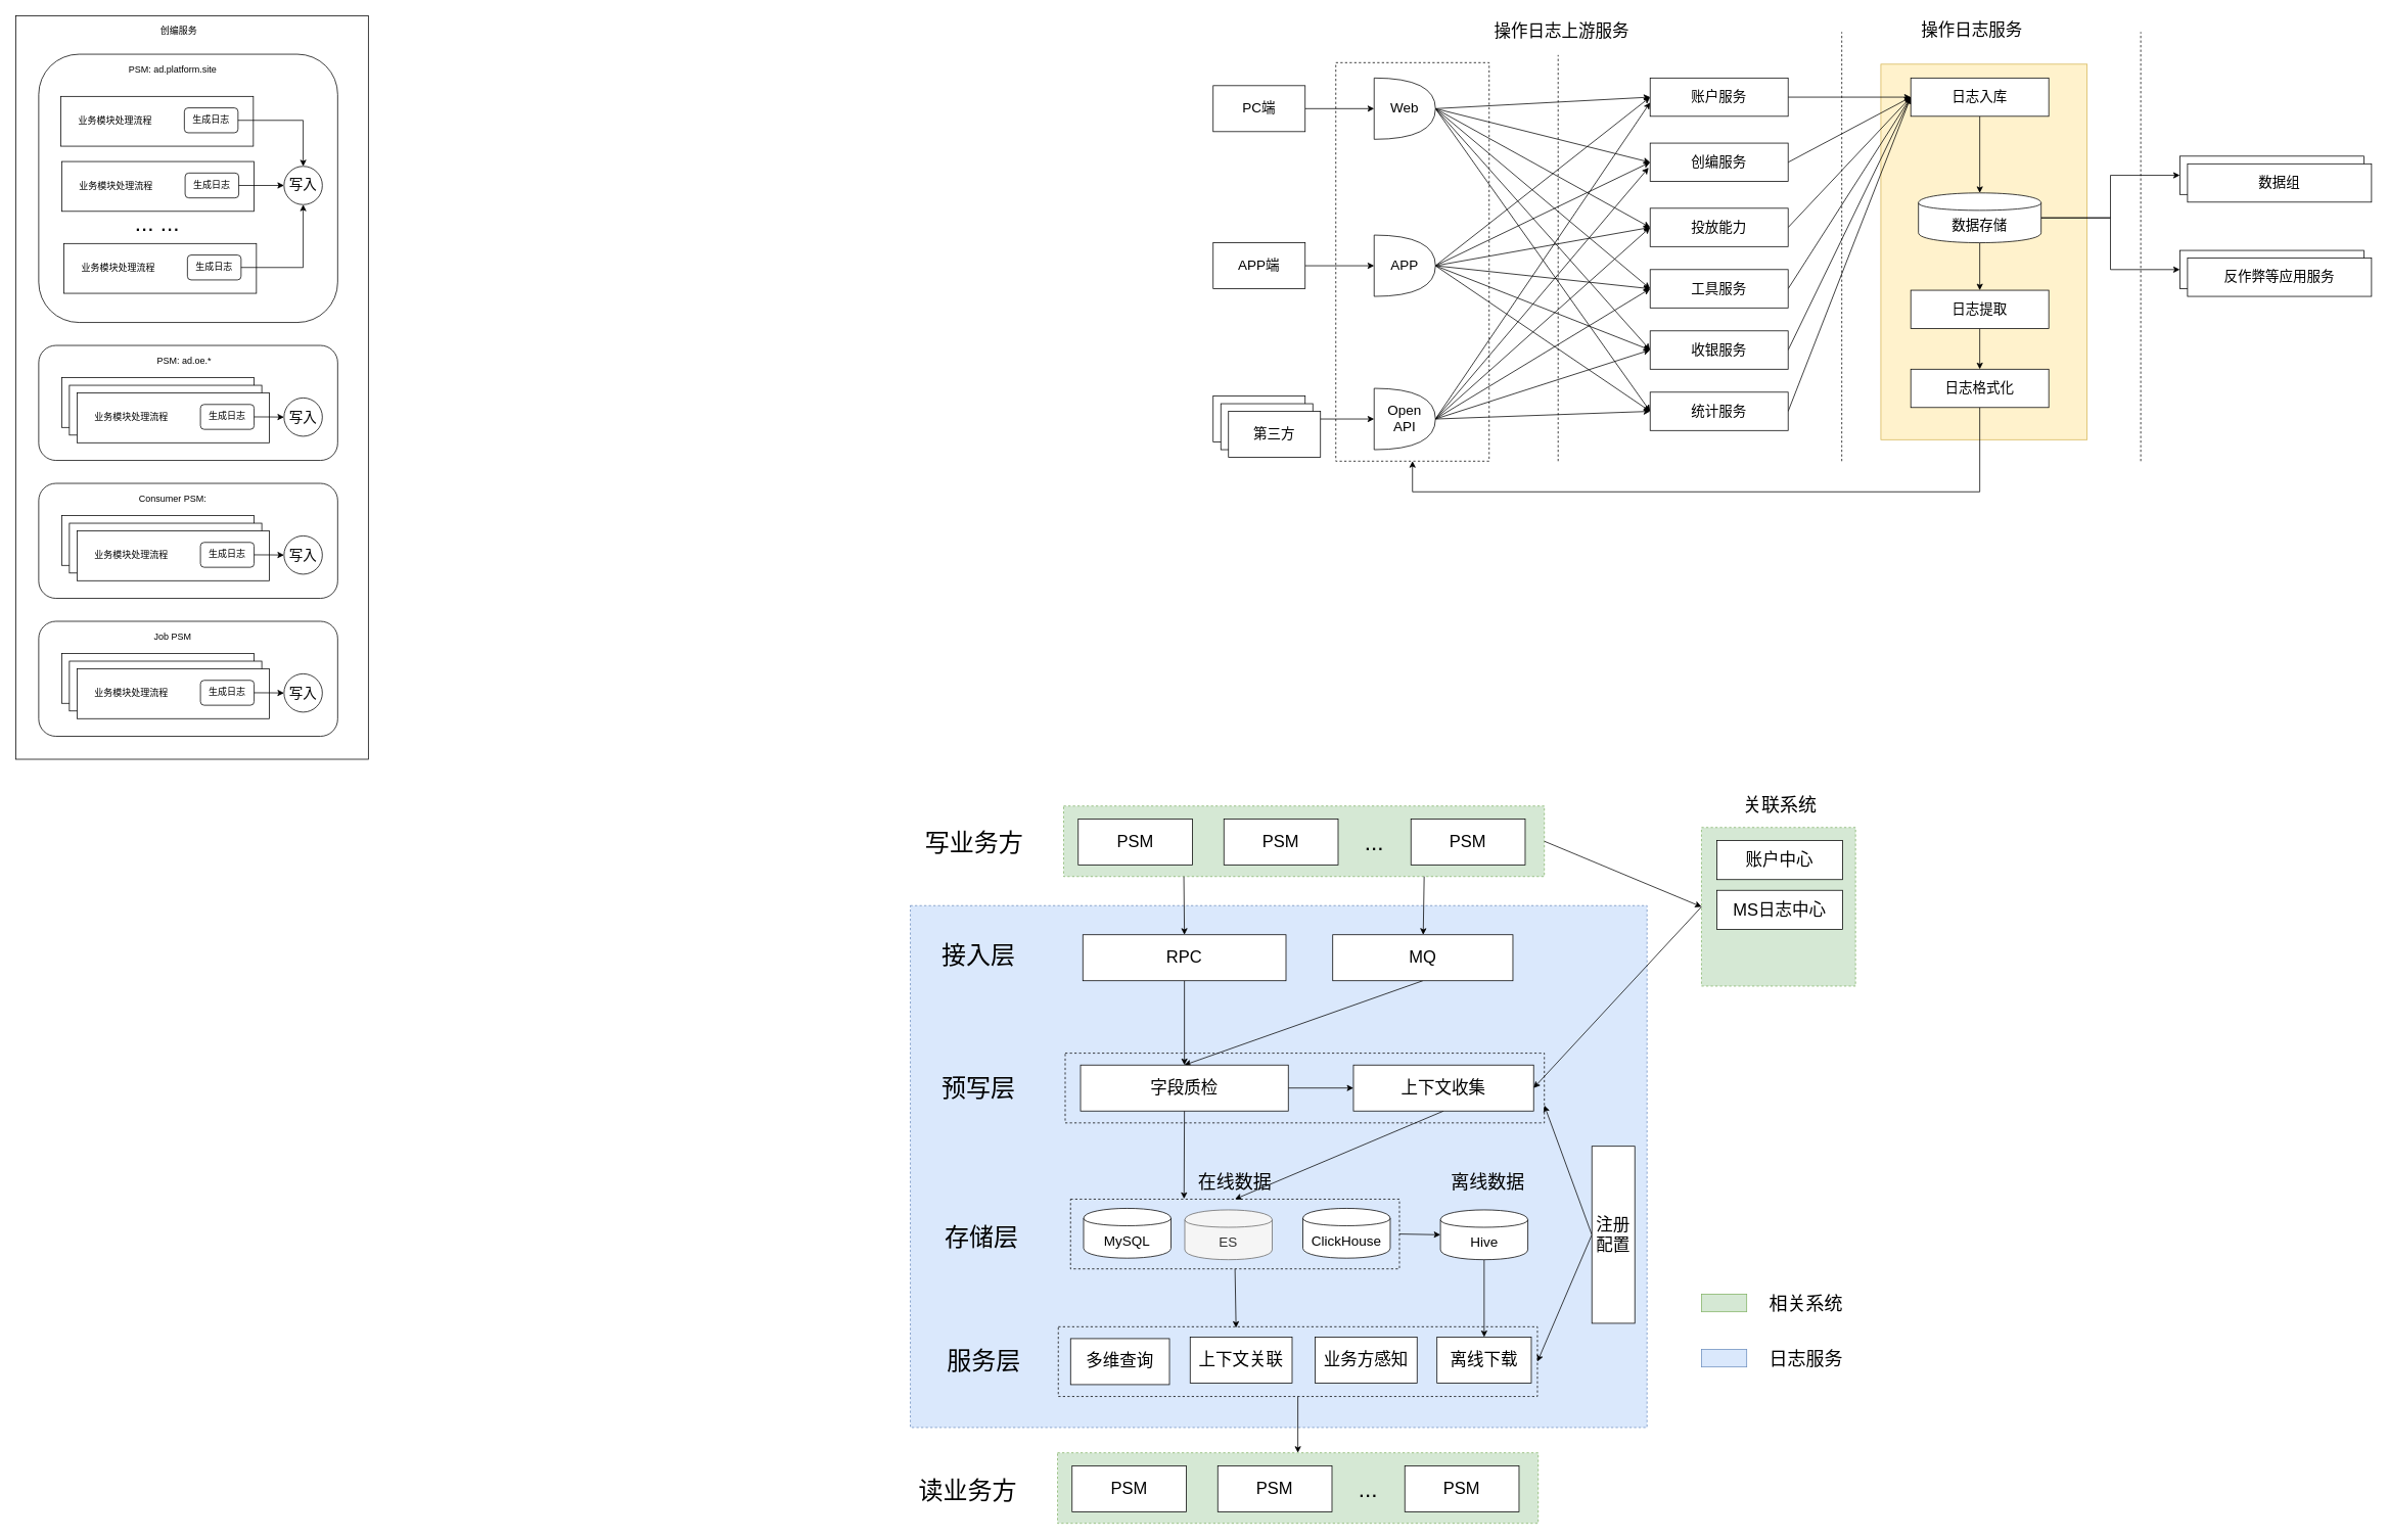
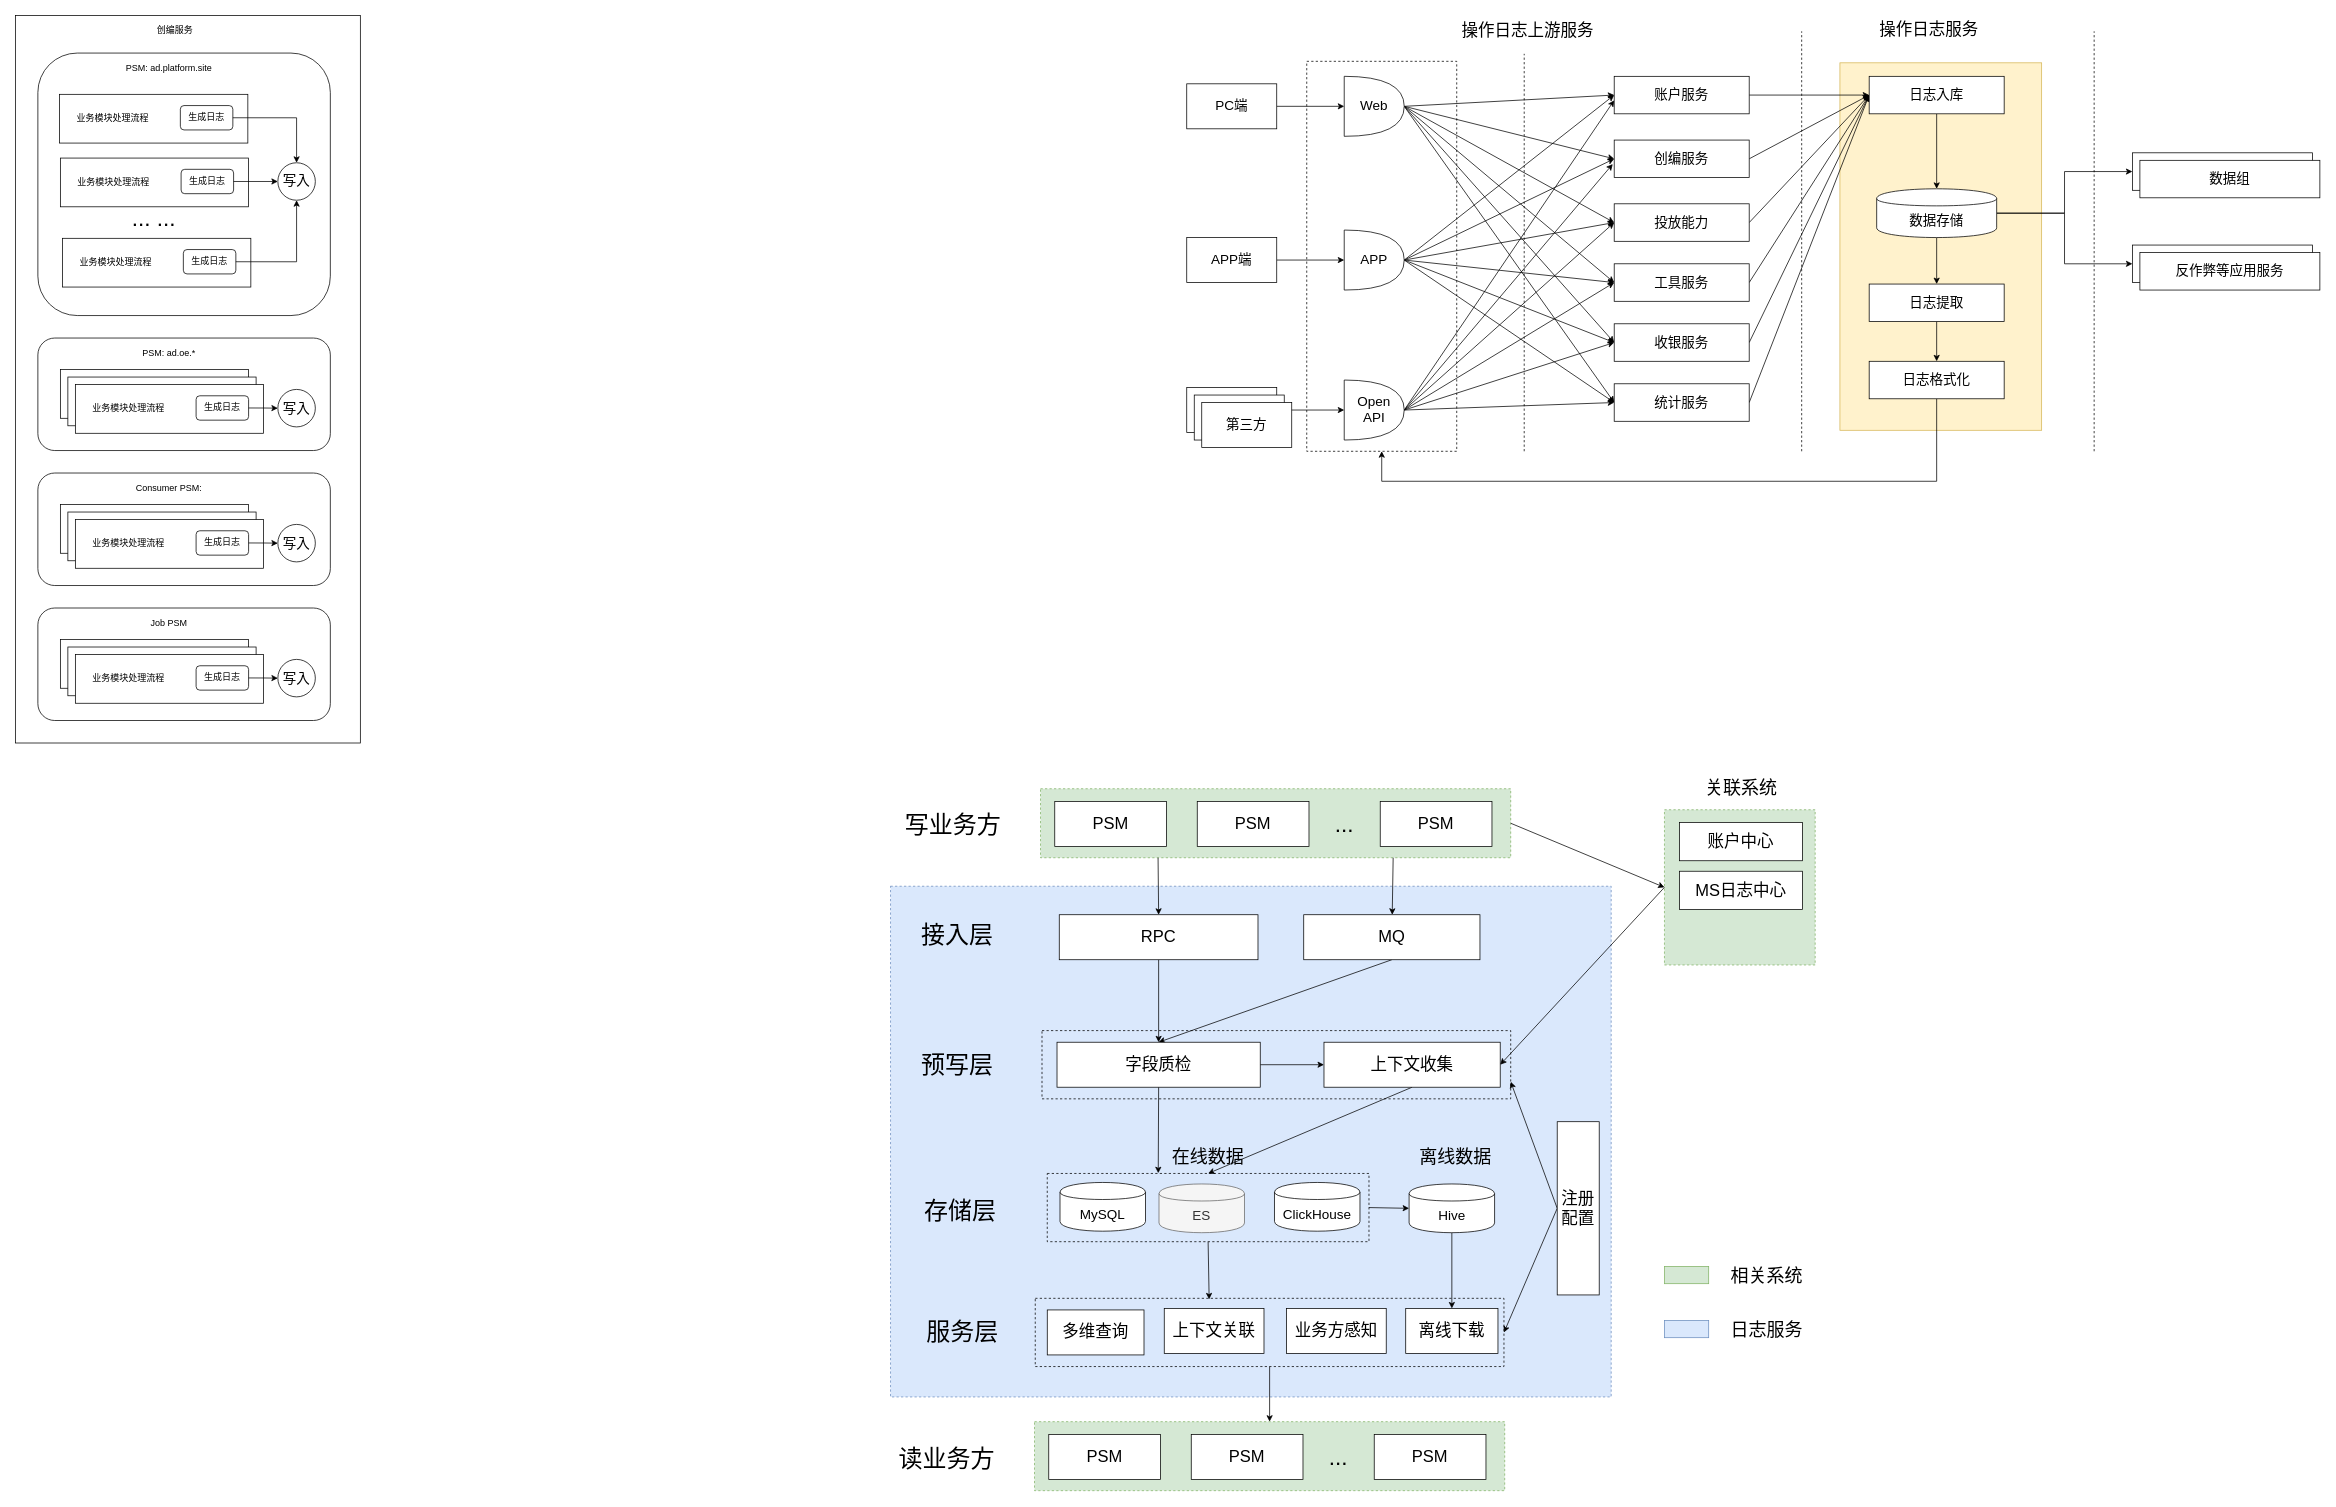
- <mxCell id="18" value="PSM: ad.oe.*" style="text;html=1;strokeColor=none;fillColor=none;align=center;verticalAlign=middle;whiteSpace=wrap;rounded=0;" vertex="1" parent="1"><mxGeometry x="155" y="460" width="170" height="20" as="geometry" /></mxCell>
+ <mxCell id="18" value="PSM: ad.oe.*" style="text;html=1;strokeColor=none;fillColor=none;align=center;verticalAlign=middle;whiteSpace=wrap;rounded=0;" vertex="1" parent="1"><mxGeometry x="140" y="460" width="170" height="20" as="geometry" /></mxCell>
